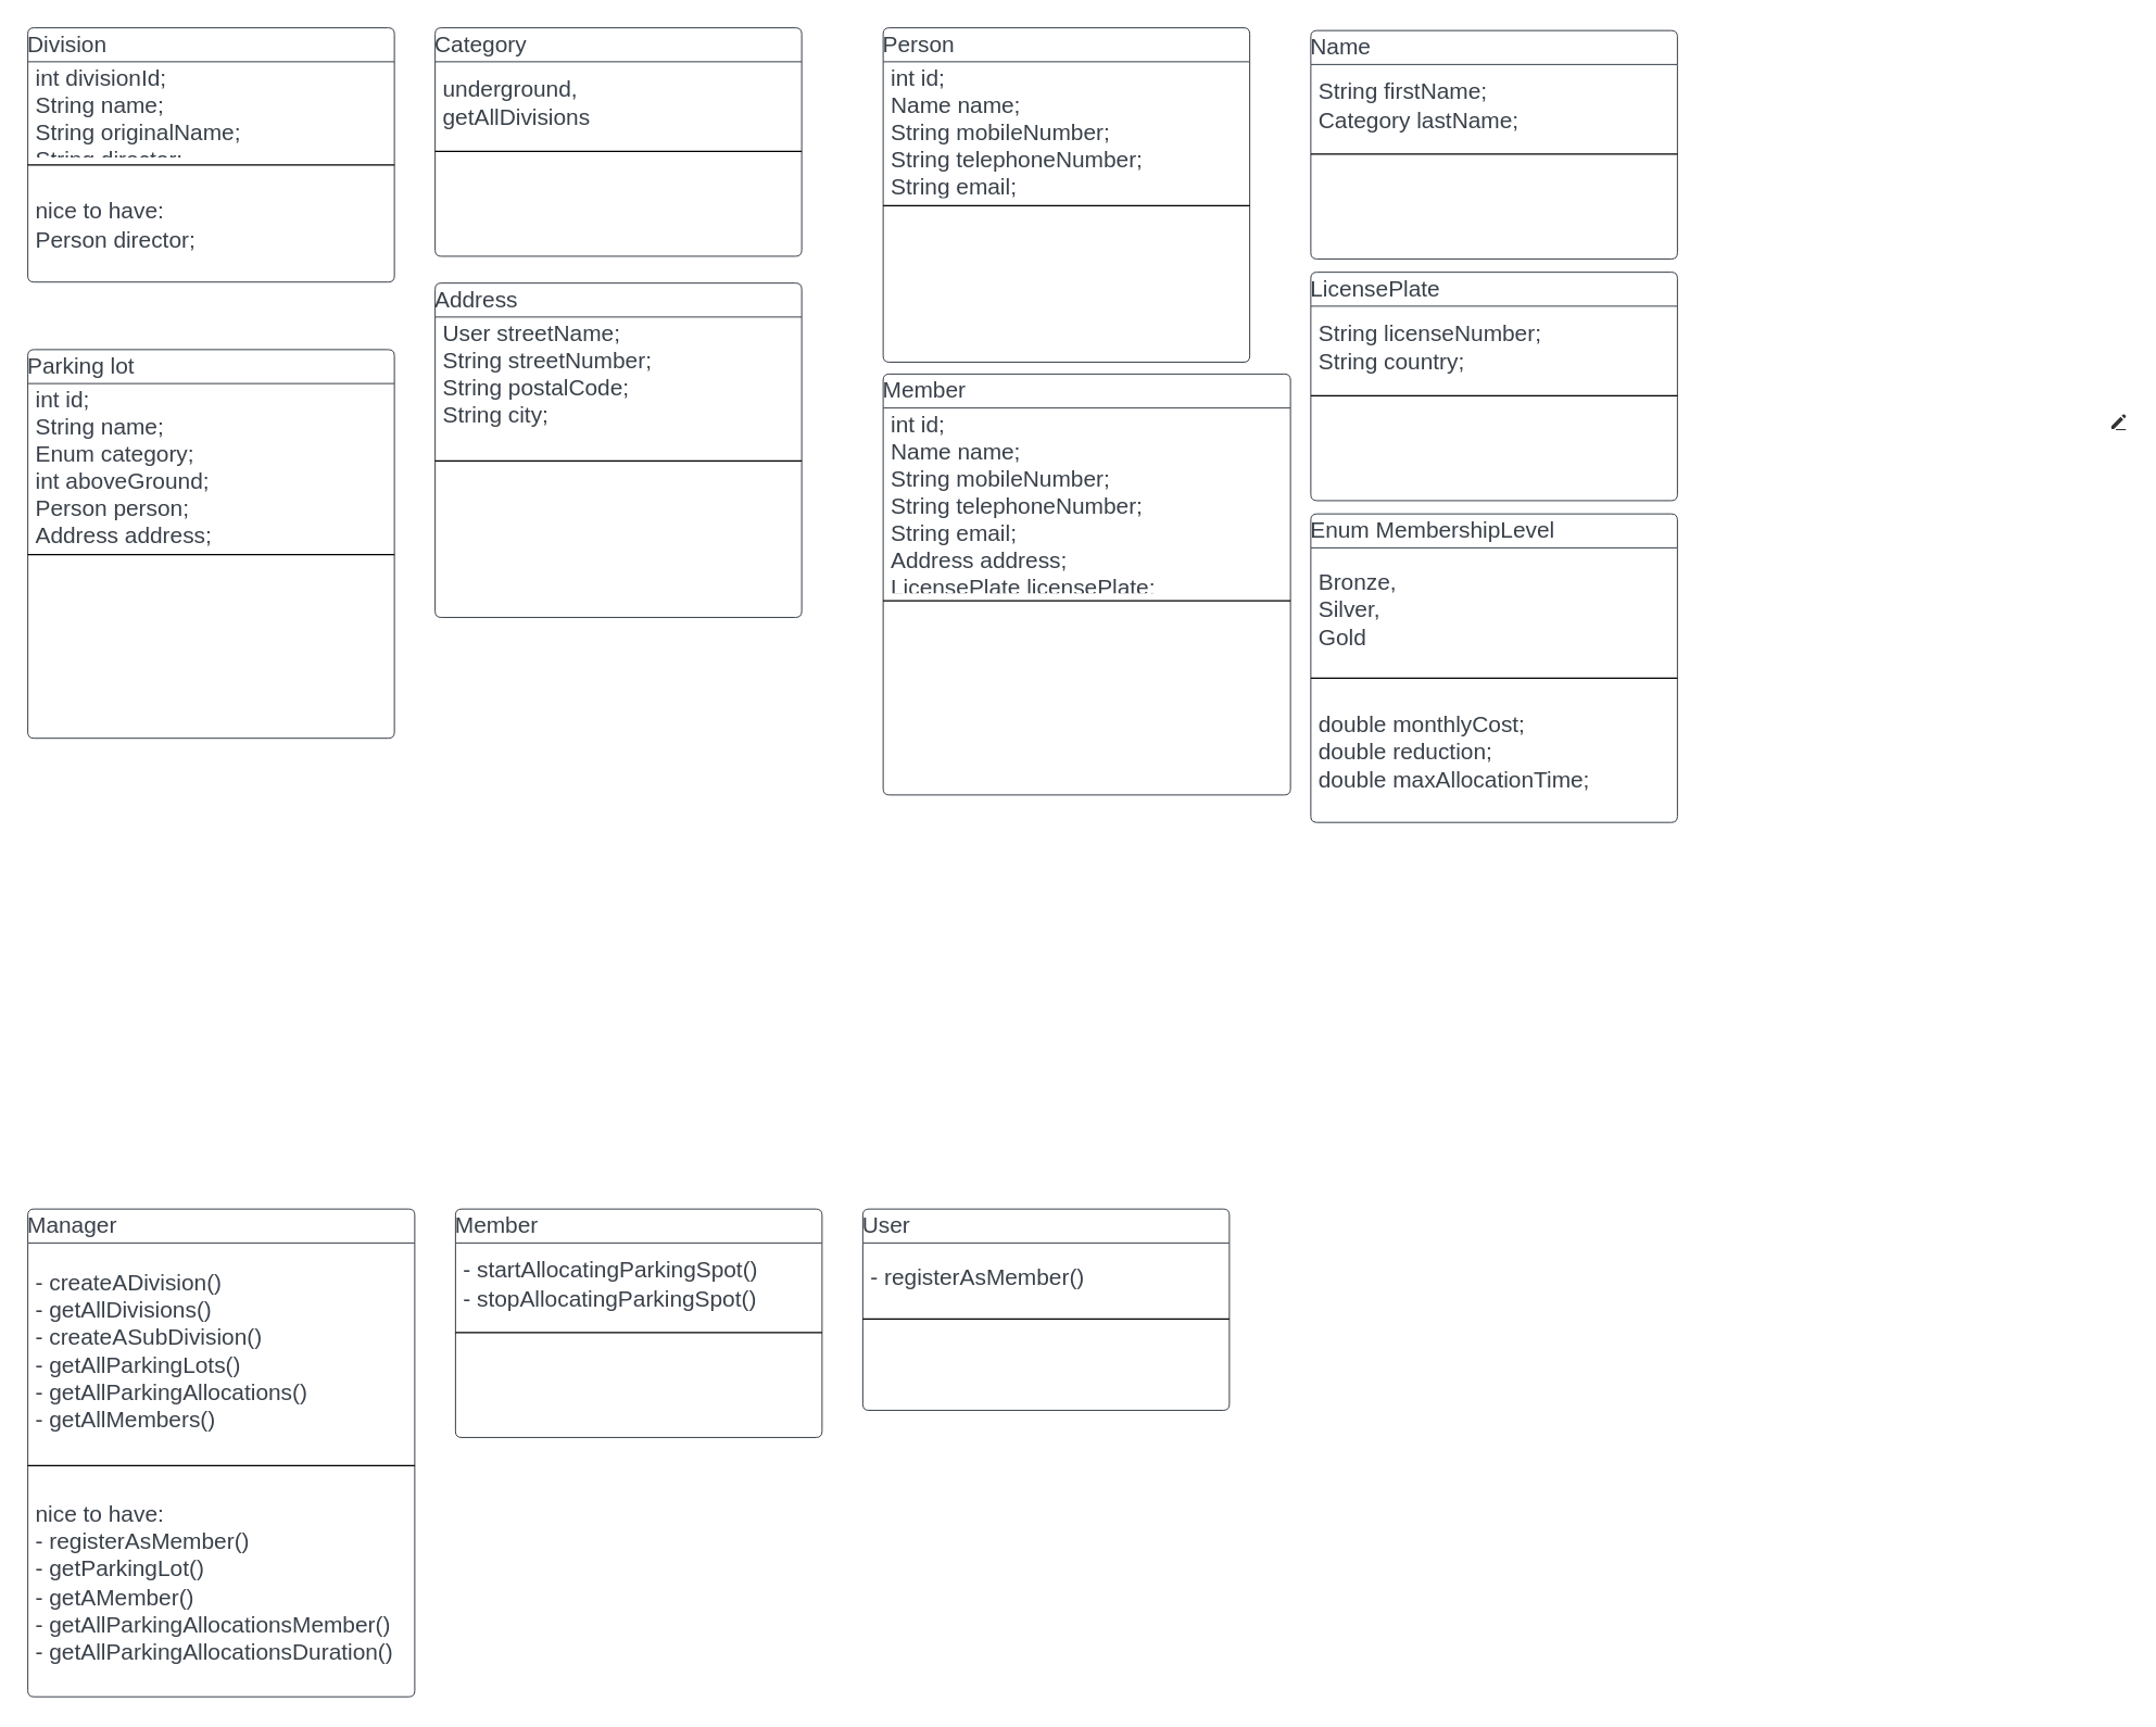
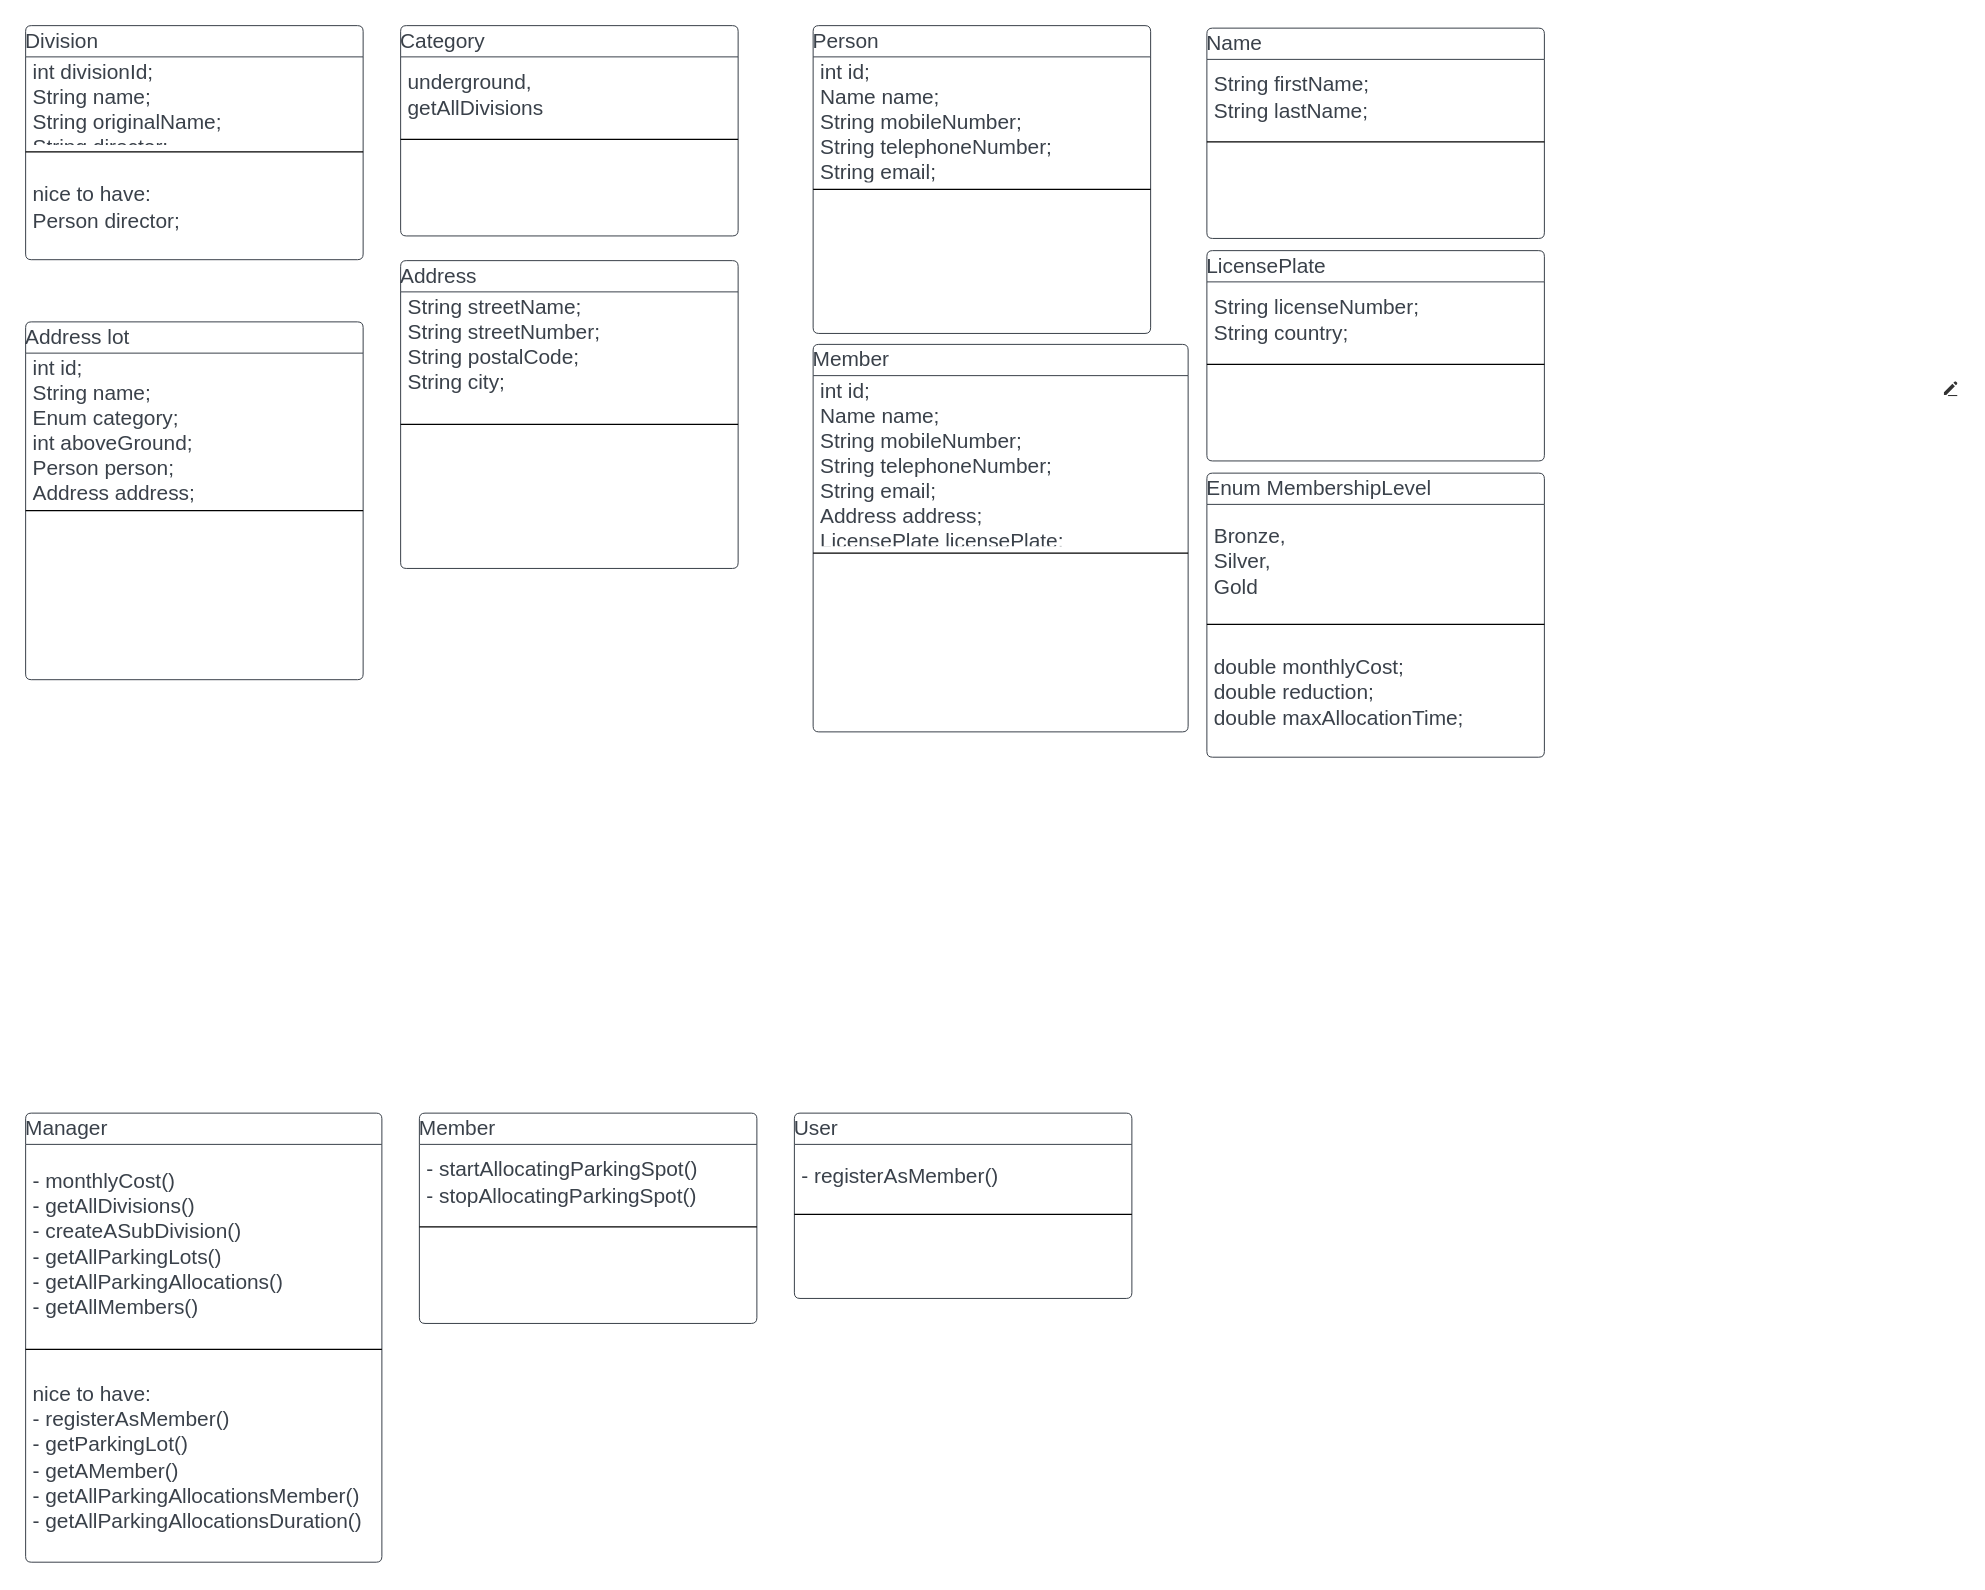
- <mxCell id="30" value="String firstName;&#10;Category lastName;" style="part=1;html=1;resizeHeight=0;strokeColor=none;fillColor=none;align=left;verticalAlign=middle;spacingLeft=4;spacingRight=4;overflow=hidden;rotatable=0;points=[[0,0.5],[1,0.5]];portConstraint=eastwest;swimlaneFillColor=#ffffff;strokeOpacity=100;whiteSpace=wrap;fontSize=16.7;fontColor=#3a414a;" vertex="1" parent="29"><mxGeometry y="25" width="270" height="62" as="geometry" /></mxCell>
+ <mxCell id="30" value="String firstName;&#10;String lastName;" style="part=1;html=1;resizeHeight=0;strokeColor=none;fillColor=none;align=left;verticalAlign=middle;spacingLeft=4;spacingRight=4;overflow=hidden;rotatable=0;points=[[0,0.5],[1,0.5]];portConstraint=eastwest;swimlaneFillColor=#ffffff;strokeOpacity=100;whiteSpace=wrap;fontSize=16.7;fontColor=#3a414a;" vertex="1" parent="29"><mxGeometry y="25" width="270" height="62" as="geometry" /></mxCell>
- <mxCell id="13" value="Parking lot" style="html=1;overflow=block;blockSpacing=1;swimlane;childLayout=stackLayout;horizontal=1;horizontalStack=0;resizeParent=1;resizeParentMax=0;resizeLast=0;collapsible=0;fontStyle=0;marginBottom=0;swimlaneFillColor=#ffffff;startSize=25;whiteSpace=wrap;fontSize=16.7;fontColor=#3a414a;align=left;spacing=0;strokeColor=#3a414a;strokeOpacity=100;rounded=1;absoluteArcSize=1;arcSize=9;strokeWidth=0.8;" vertex="1" parent="1"><mxGeometry x="20" y="257" width="270" height="286.25" as="geometry" /></mxCell>
+ <mxCell id="13" value="Address lot" style="html=1;overflow=block;blockSpacing=1;swimlane;childLayout=stackLayout;horizontal=1;horizontalStack=0;resizeParent=1;resizeParentMax=0;resizeLast=0;collapsible=0;fontStyle=0;marginBottom=0;swimlaneFillColor=#ffffff;startSize=25;whiteSpace=wrap;fontSize=16.7;fontColor=#3a414a;align=left;spacing=0;strokeColor=#3a414a;strokeOpacity=100;rounded=1;absoluteArcSize=1;arcSize=9;strokeWidth=0.8;" vertex="1" parent="1"><mxGeometry x="20" y="257" width="270" height="286.25" as="geometry" /></mxCell>
- <mxCell id="18" value="User streetName;&#10;String streetNumber;&#10;String postalCode;&#10;String city;&#10;&#10;" style="part=1;html=1;resizeHeight=0;strokeColor=none;fillColor=none;align=left;verticalAlign=middle;spacingLeft=4;spacingRight=4;overflow=hidden;rotatable=0;points=[[0,0.5],[1,0.5]];portConstraint=eastwest;swimlaneFillColor=#ffffff;strokeOpacity=100;whiteSpace=wrap;fontSize=16.7;fontColor=#3a414a;" vertex="1" parent="17"><mxGeometry y="25" width="270" height="102" as="geometry" /></mxCell>
+ <mxCell id="18" value="String streetName;&#10;String streetNumber;&#10;String postalCode;&#10;String city;&#10;&#10;" style="part=1;html=1;resizeHeight=0;strokeColor=none;fillColor=none;align=left;verticalAlign=middle;spacingLeft=4;spacingRight=4;overflow=hidden;rotatable=0;points=[[0,0.5],[1,0.5]];portConstraint=eastwest;swimlaneFillColor=#ffffff;strokeOpacity=100;whiteSpace=wrap;fontSize=16.7;fontColor=#3a414a;" vertex="1" parent="17"><mxGeometry y="25" width="270" height="102" as="geometry" /></mxCell>
- <mxCell id="46" value="- createADivision()&#10;- getAllDivisions()&#10;- createASubDivision()&#10;- getAllParkingLots()&#10;- getAllParkingAllocations()&#10;- getAllMembers()" style="part=1;html=1;resizeHeight=0;strokeColor=none;fillColor=none;align=left;verticalAlign=middle;spacingLeft=4;spacingRight=4;overflow=hidden;rotatable=0;points=[[0,0.5],[1,0.5]];portConstraint=eastwest;swimlaneFillColor=#ffffff;strokeOpacity=100;whiteSpace=wrap;fontSize=16.7;fontColor=#3a414a;" vertex="1" parent="45"><mxGeometry y="25" width="285" height="160" as="geometry" /></mxCell>
+ <mxCell id="46" value="- monthlyCost()&#10;- getAllDivisions()&#10;- createASubDivision()&#10;- getAllParkingLots()&#10;- getAllParkingAllocations()&#10;- getAllMembers()" style="part=1;html=1;resizeHeight=0;strokeColor=none;fillColor=none;align=left;verticalAlign=middle;spacingLeft=4;spacingRight=4;overflow=hidden;rotatable=0;points=[[0,0.5],[1,0.5]];portConstraint=eastwest;swimlaneFillColor=#ffffff;strokeOpacity=100;whiteSpace=wrap;fontSize=16.7;fontColor=#3a414a;" vertex="1" parent="45"><mxGeometry y="25" width="285" height="160" as="geometry" /></mxCell>
